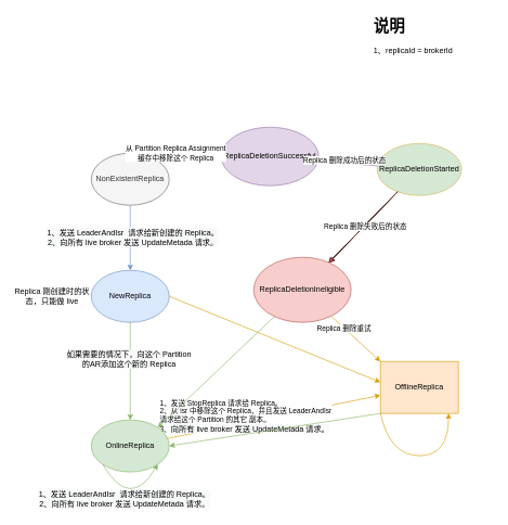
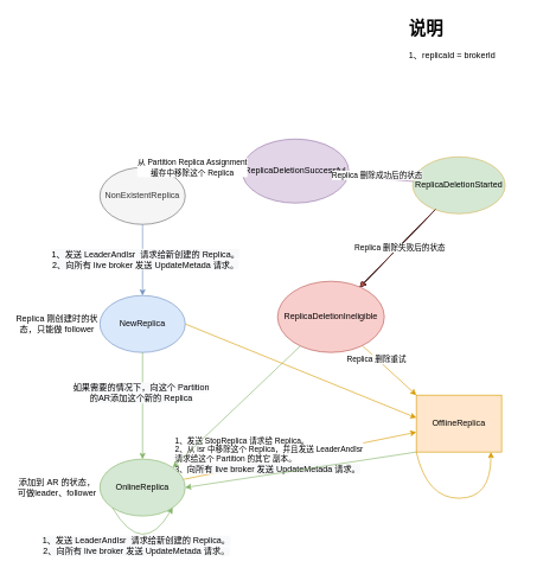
- <mxCell id="28" value="Replica 刚创建时的状态，只能做 live" style="text;html=1;strokeColor=none;fillColor=none;align=center;verticalAlign=middle;whiteSpace=wrap;rounded=0;sketch=0;" parent="26" vertex="1"><mxGeometry y="30" width="120" height="20" as="geometry" /></mxCell>
+ <mxCell id="28" value="Replica 刚创建时的状态，只能做 follower" style="text;html=1;strokeColor=none;fillColor=none;align=center;verticalAlign=middle;whiteSpace=wrap;rounded=0;sketch=0;" parent="26" vertex="1"><mxGeometry y="30" width="120" height="20" as="geometry" /></mxCell>
+ <mxCell id="32" value="添加到 AR 的状态，可做leader、follower" style="text;html=1;strokeColor=none;fillColor=none;align=center;verticalAlign=middle;whiteSpace=wrap;rounded=0;sketch=0;" parent="30" vertex="1"><mxGeometry y="25" width="120" height="30" as="geometry" /></mxCell>
